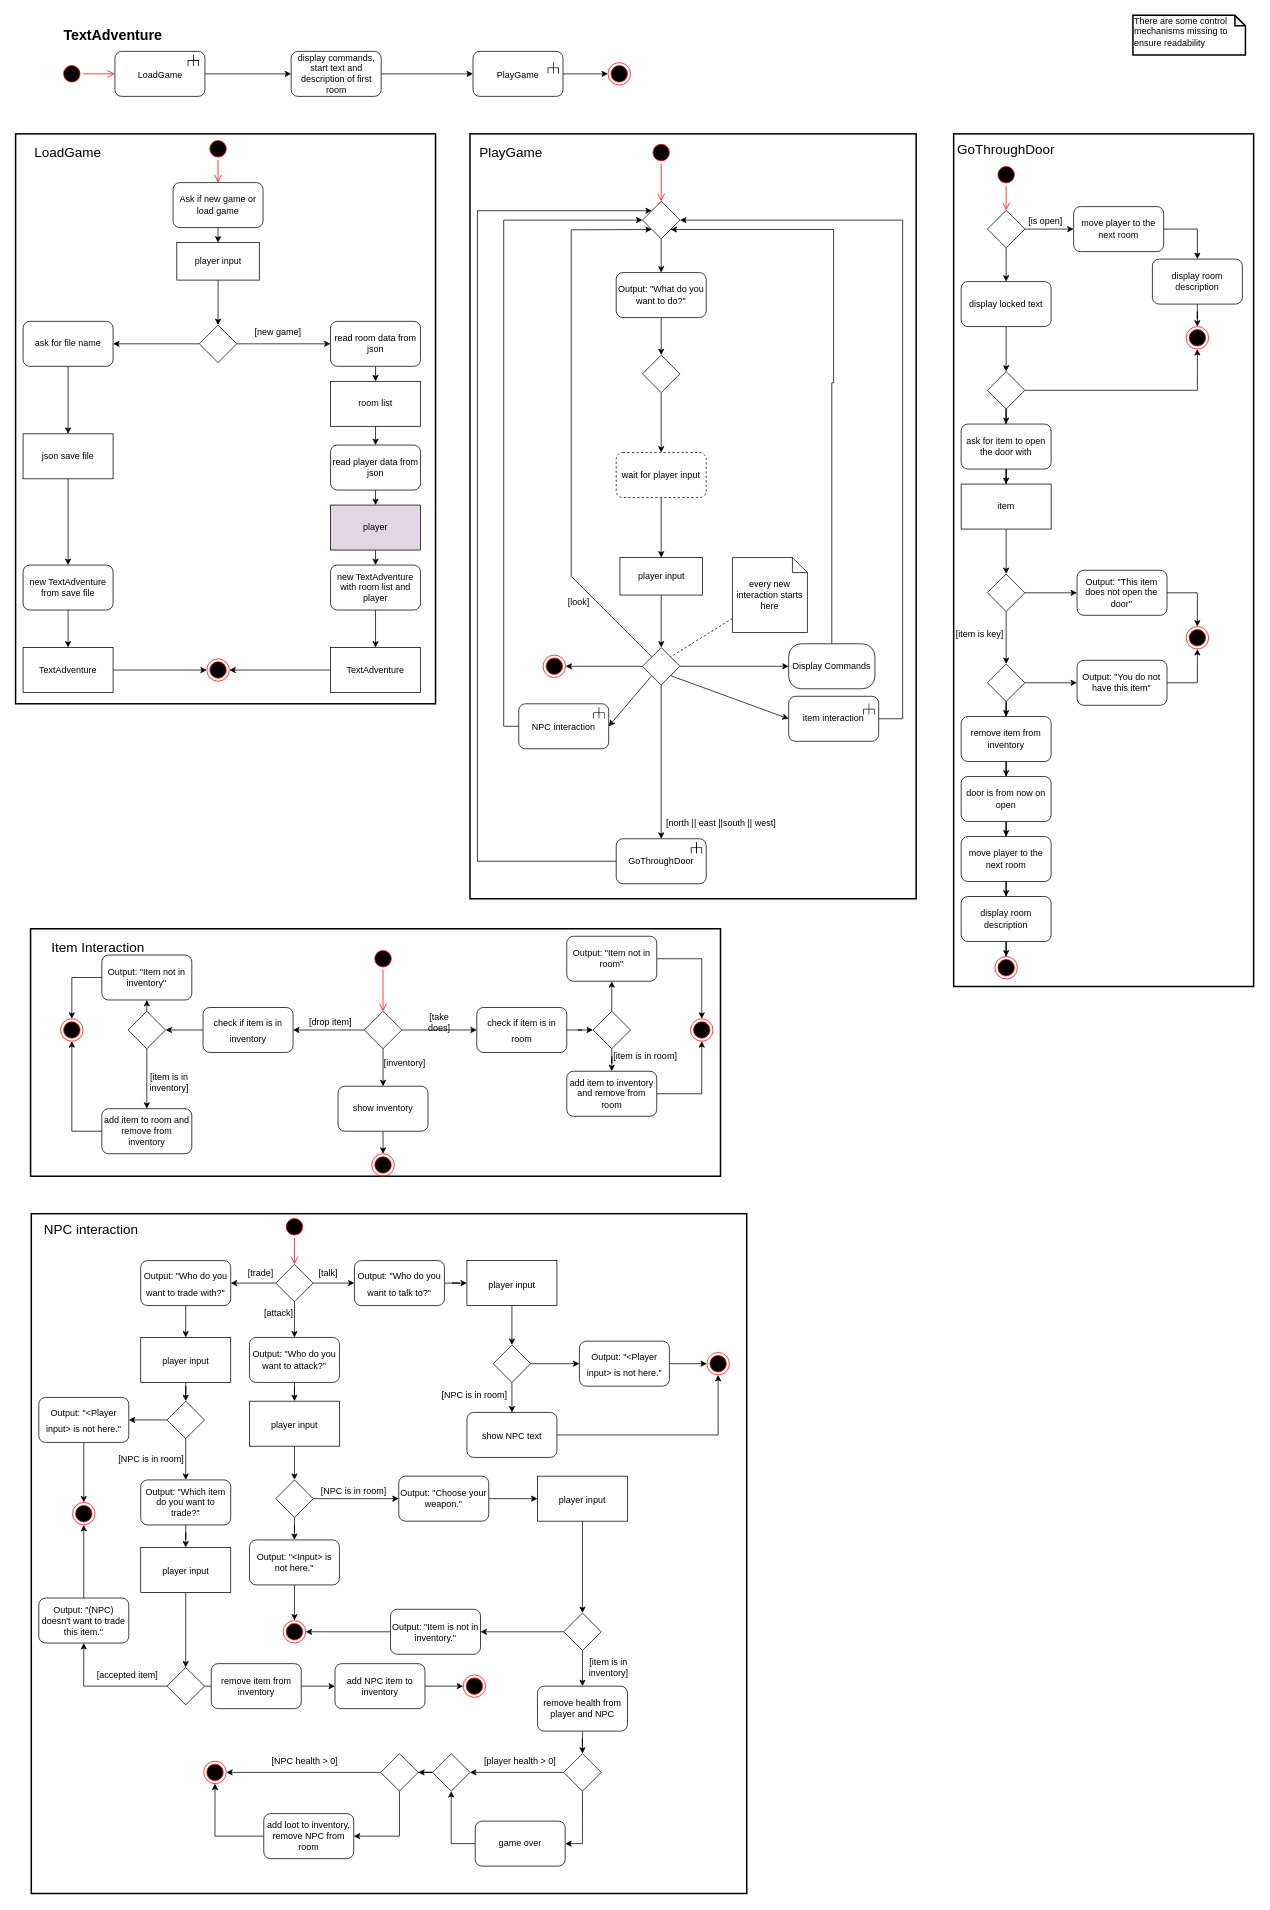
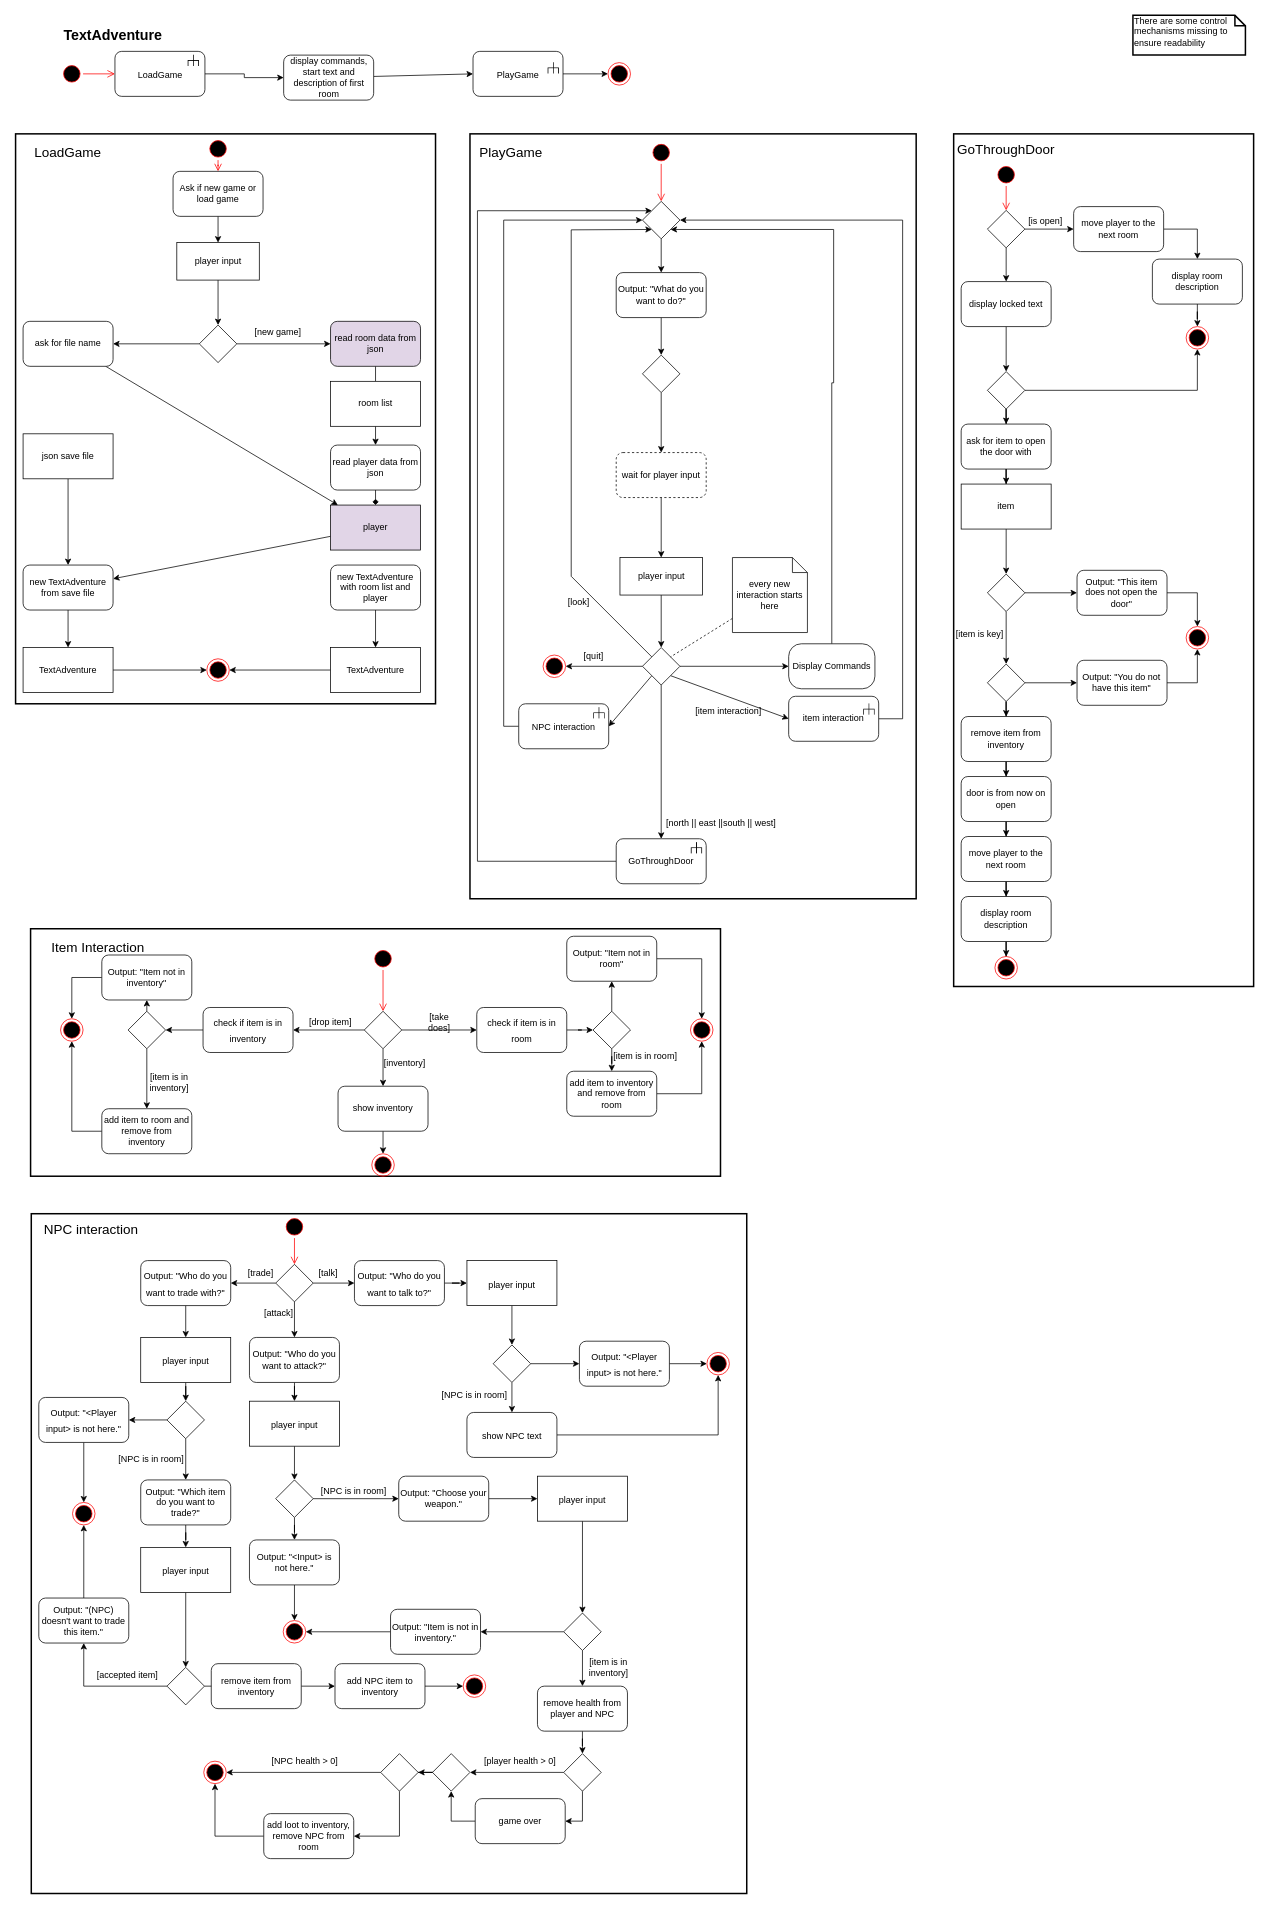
- <mxCell id="178" value="display commands, start text and description of first room" style="rounded=1;whiteSpace=wrap;html=1;" vertex="1" parent="1"><mxGeometry x="387.5" y="68" width="120" height="60" as="geometry" /></mxCell>
+ <mxCell id="178" value="display commands, start text and description of first room" style="rounded=1;whiteSpace=wrap;html=1;" vertex="1" parent="1"><mxGeometry x="377.5" y="73" width="120" height="60" as="geometry" /></mxCell>
- <mxCell id="181" value="Ask if new game or load game" style="rounded=1;whiteSpace=wrap;html=1;" vertex="1" parent="1"><mxGeometry x="230" y="243" width="120" height="60" as="geometry" /></mxCell>
+ <mxCell id="181" value="Ask if new game or load game" style="rounded=1;whiteSpace=wrap;html=1;" vertex="1" parent="1"><mxGeometry x="230" y="228" width="120" height="60" as="geometry" /></mxCell>
- <mxCell id="190" value="read room data from json" style="rounded=1;whiteSpace=wrap;html=1;" vertex="1" parent="1"><mxGeometry x="440" y="428" width="120" height="60" as="geometry" /></mxCell>
+ <mxCell id="190" value="read room data from json" style="rounded=1;whiteSpace=wrap;html=1;fillColor=#e1d5e7;" vertex="1" parent="1"><mxGeometry x="440" y="428" width="120" height="60" as="geometry" /></mxCell>
- <mxCell id="189" style="edgeStyle=none;rounded=0;orthogonalLoop=1;jettySize=auto;html=1;entryX=0.5;entryY=0;entryDx=0;entryDy=0;endArrow=classic;endFill=1;" edge="1" parent="1" source="190" target="192"><mxGeometry relative="1" as="geometry" /></mxCell>
+ <mxCell id="189" style="edgeStyle=none;rounded=0;orthogonalLoop=1;jettySize=auto;html=1;entryX=0.5;entryY=0;entryDx=0;entryDy=0;endArrow=none;endFill=1;" edge="1" parent="1" source="190" target="192"><mxGeometry relative="1" as="geometry" /></mxCell>
- <mxCell id="202" style="edgeStyle=none;rounded=0;orthogonalLoop=1;jettySize=auto;html=1;entryX=0.5;entryY=0;entryDx=0;entryDy=0;endArrow=classic;endFill=1;" edge="1" parent="1" source="203" target="205"><mxGeometry relative="1" as="geometry" /></mxCell>
+ <mxCell id="202" style="edgeStyle=none;rounded=0;orthogonalLoop=1;jettySize=auto;html=1;endArrow=classic;endFill=1;" edge="1" parent="1" source="203" target="196"><mxGeometry relative="1" as="geometry" /></mxCell>
- <mxCell id="193" style="edgeStyle=none;rounded=0;orthogonalLoop=1;jettySize=auto;html=1;entryX=0.5;entryY=0;entryDx=0;entryDy=0;endArrow=classic;endFill=1;" edge="1" parent="1" source="194" target="196"><mxGeometry relative="1" as="geometry" /></mxCell>
+ <mxCell id="193" style="edgeStyle=none;rounded=0;orthogonalLoop=1;jettySize=auto;html=1;entryX=0.5;entryY=0;entryDx=0;entryDy=0;endArrow=diamond;endFill=1;" edge="1" parent="1" source="194" target="196"><mxGeometry relative="1" as="geometry" /></mxCell>
- <mxCell id="195" style="edgeStyle=none;rounded=0;orthogonalLoop=1;jettySize=auto;html=1;entryX=0.5;entryY=0;entryDx=0;entryDy=0;endArrow=classic;endFill=1;" edge="1" parent="1" source="196" target="198"><mxGeometry relative="1" as="geometry" /></mxCell>
+ <mxCell id="195" style="edgeStyle=none;rounded=0;orthogonalLoop=1;jettySize=auto;html=1;endArrow=classic;endFill=1;" edge="1" parent="1" source="196" target="207"><mxGeometry relative="1" as="geometry" /></mxCell>
+ <mxCell id="31" value="&lt;font style=&quot;font-size: 12px&quot;&gt;[quit]&lt;/font&gt;" style="text;html=1;strokeColor=none;fillColor=none;align=center;verticalAlign=middle;whiteSpace=wrap;rounded=0;fontSize=19;" parent="1" vertex="1"><mxGeometry x="770.94" y="863" width="40" height="20" as="geometry" /></mxCell>
+ <mxCell id="47" value="[item interaction]" style="text;html=1;strokeColor=none;fillColor=none;align=center;verticalAlign=middle;whiteSpace=wrap;rounded=0;" parent="1" vertex="1"><mxGeometry x="920.94" y="938" width="100" height="20" as="geometry" /></mxCell>
- <mxCell id="167" value="game over" style="rounded=1;whiteSpace=wrap;html=1;strokeWidth=1;fontSize=12;" parent="1" vertex="1"><mxGeometry x="632.94" y="2428" width="120" height="60" as="geometry" /></mxCell>
+ <mxCell id="167" value="game over" style="rounded=1;whiteSpace=wrap;html=1;strokeWidth=1;fontSize=12;" parent="1" vertex="1"><mxGeometry x="632.94" y="2398" width="120" height="60" as="geometry" /></mxCell>
